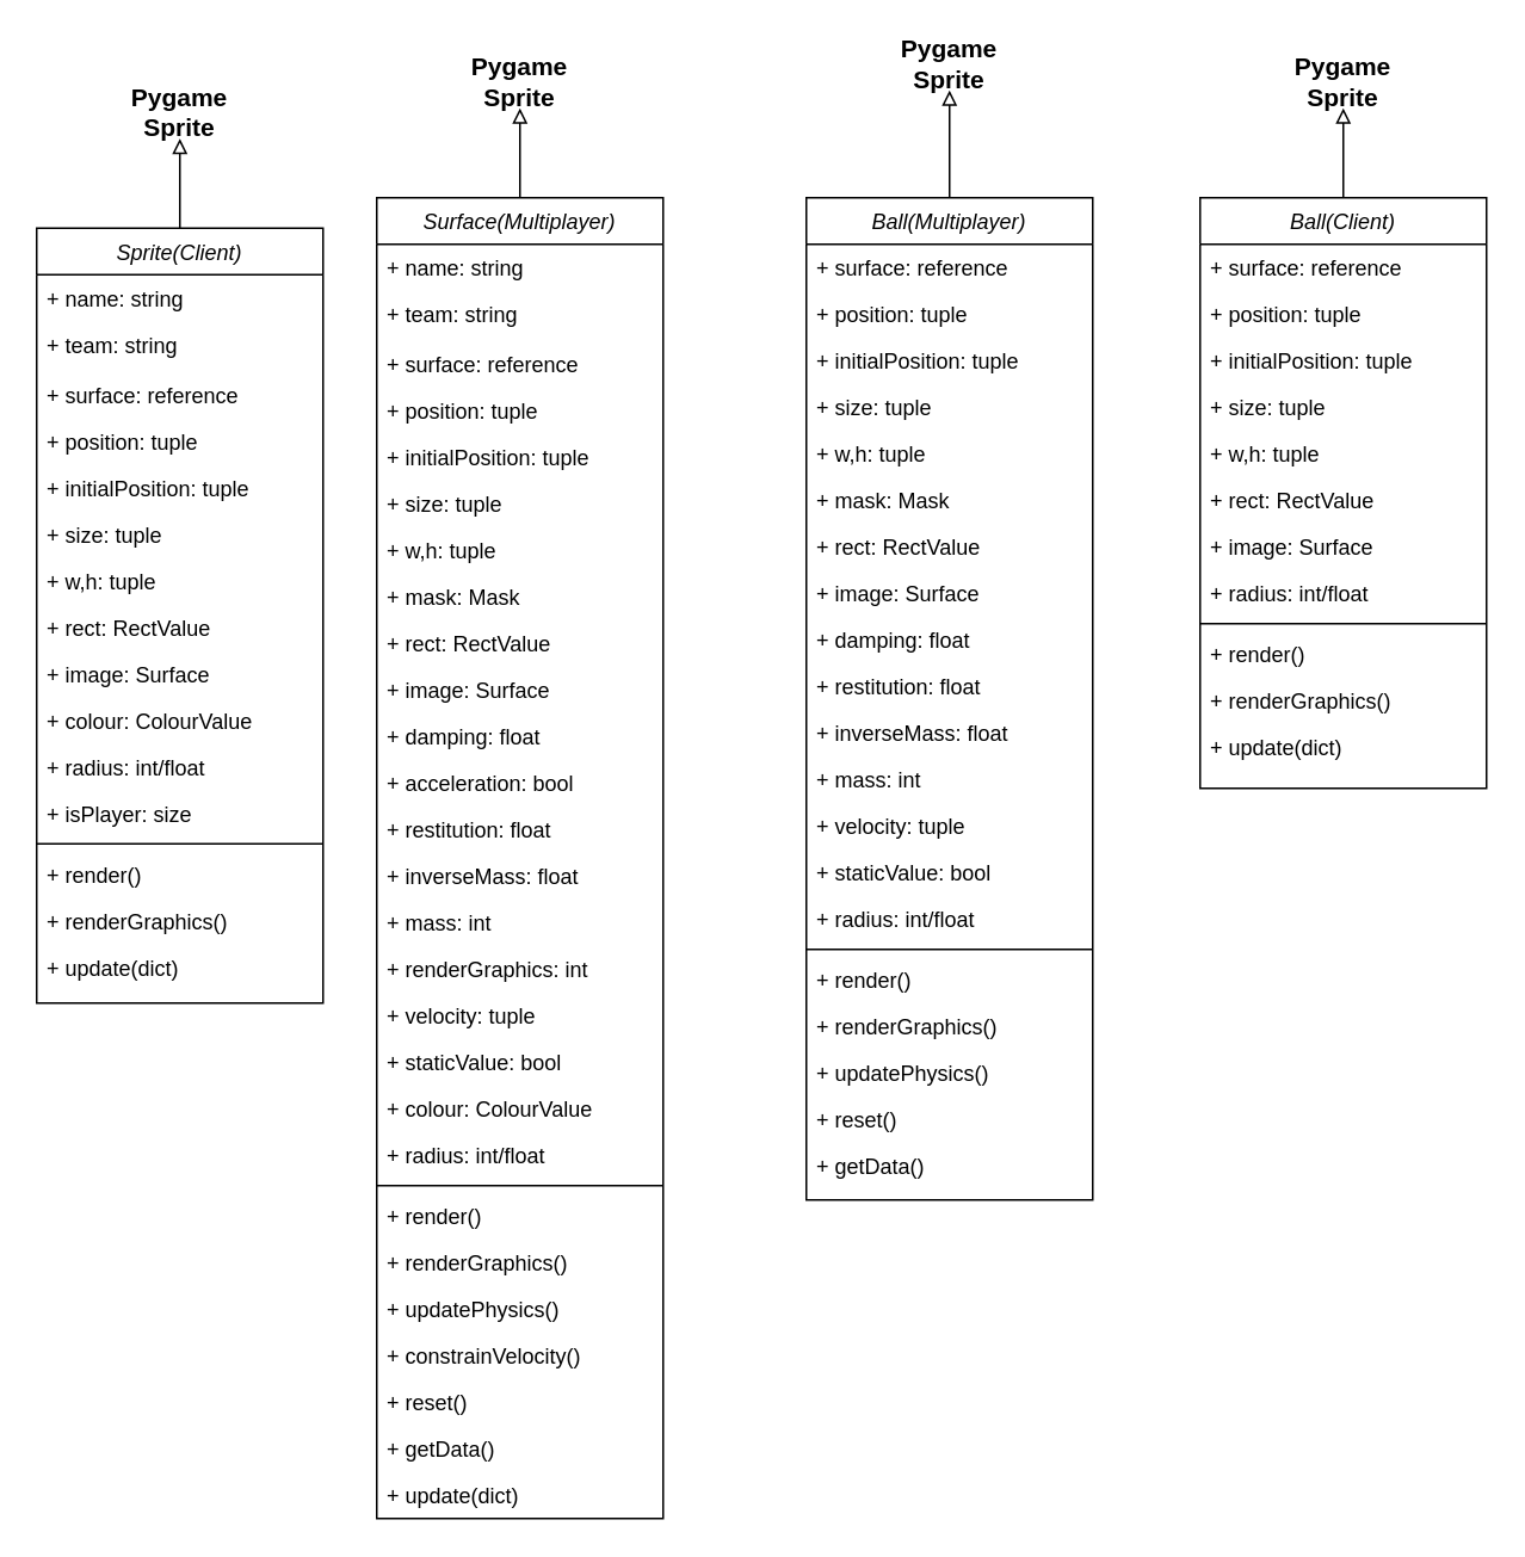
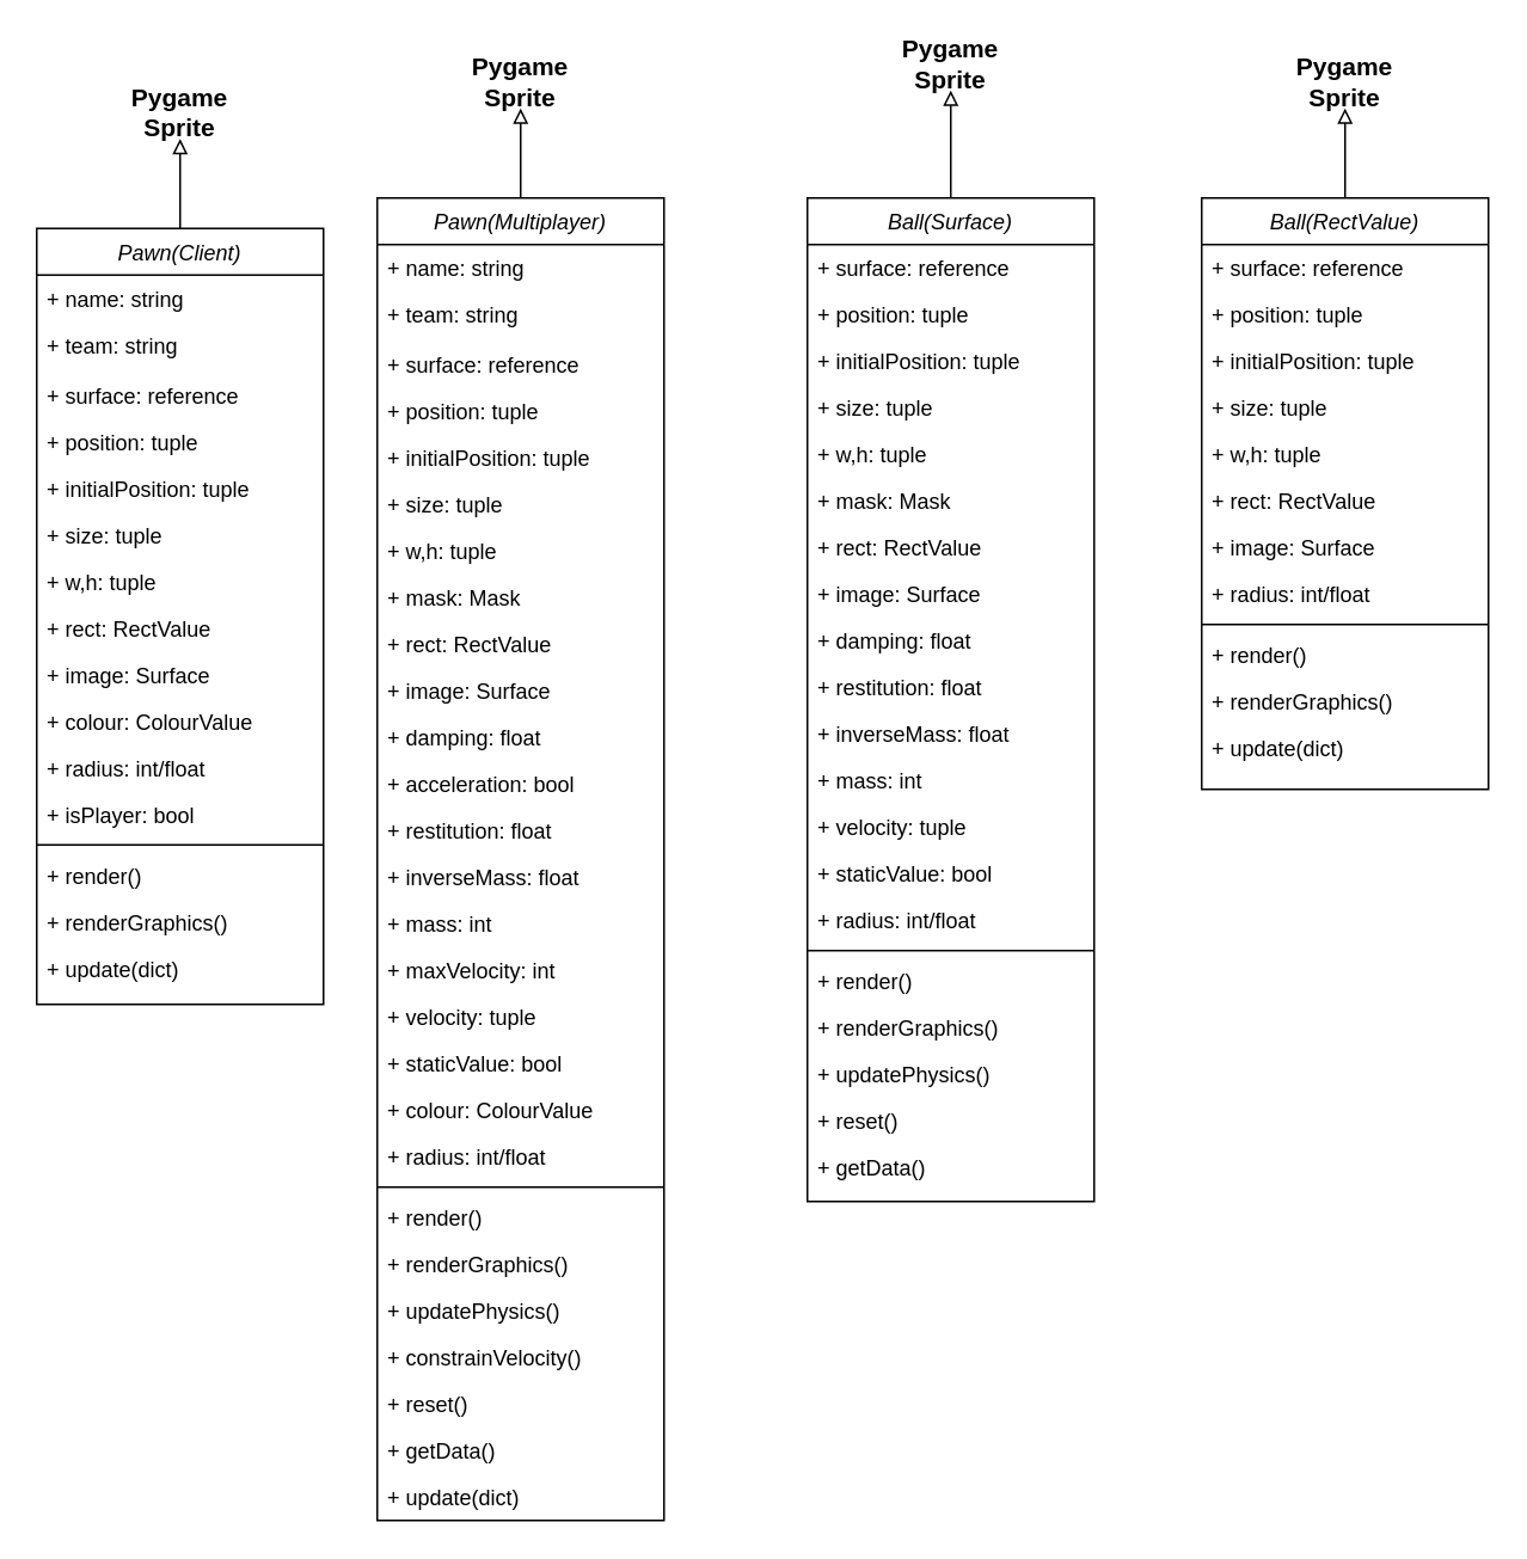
- <mxCell id="2" value="Surface(Multiplayer)" style="swimlane;fontStyle=2;align=center;verticalAlign=top;childLayout=stackLayout;horizontal=1;startSize=26;horizontalStack=0;resizeParent=1;resizeLast=0;collapsible=1;marginBottom=0;rounded=0;shadow=0;strokeWidth=1;" parent="1" vertex="1"><mxGeometry x="210" y="110" width="160" height="738" as="geometry"><mxRectangle x="230" y="140" width="160" height="26" as="alternateBounds" /></mxGeometry></mxCell>
+ <mxCell id="2" value="Pawn(Multiplayer)" style="swimlane;fontStyle=2;align=center;verticalAlign=top;childLayout=stackLayout;horizontal=1;startSize=26;horizontalStack=0;resizeParent=1;resizeLast=0;collapsible=1;marginBottom=0;rounded=0;shadow=0;strokeWidth=1;" parent="1" vertex="1"><mxGeometry x="210" y="110" width="160" height="738" as="geometry"><mxRectangle x="230" y="140" width="160" height="26" as="alternateBounds" /></mxGeometry></mxCell>
- <mxCell id="33" value="Ball(Multiplayer)" style="swimlane;fontStyle=2;align=center;verticalAlign=top;childLayout=stackLayout;horizontal=1;startSize=26;horizontalStack=0;resizeParent=1;resizeLast=0;collapsible=1;marginBottom=0;rounded=0;shadow=0;strokeWidth=1;" vertex="1" parent="1"><mxGeometry x="450" y="110" width="160" height="560" as="geometry"><mxRectangle x="230" y="140" width="160" height="26" as="alternateBounds" /></mxGeometry></mxCell>
+ <mxCell id="33" value="Ball(Surface)" style="swimlane;fontStyle=2;align=center;verticalAlign=top;childLayout=stackLayout;horizontal=1;startSize=26;horizontalStack=0;resizeParent=1;resizeLast=0;collapsible=1;marginBottom=0;rounded=0;shadow=0;strokeWidth=1;" vertex="1" parent="1"><mxGeometry x="450" y="110" width="160" height="560" as="geometry"><mxRectangle x="230" y="140" width="160" height="26" as="alternateBounds" /></mxGeometry></mxCell>
- <mxCell id="76" value="Ball(Client)" style="swimlane;fontStyle=2;align=center;verticalAlign=top;childLayout=stackLayout;horizontal=1;startSize=26;horizontalStack=0;resizeParent=1;resizeLast=0;collapsible=1;marginBottom=0;rounded=0;shadow=0;strokeWidth=1;" vertex="1" parent="1"><mxGeometry x="670" y="110" width="160" height="330" as="geometry"><mxRectangle x="230" y="140" width="160" height="26" as="alternateBounds" /></mxGeometry></mxCell>
+ <mxCell id="76" value="Ball(RectValue)" style="swimlane;fontStyle=2;align=center;verticalAlign=top;childLayout=stackLayout;horizontal=1;startSize=26;horizontalStack=0;resizeParent=1;resizeLast=0;collapsible=1;marginBottom=0;rounded=0;shadow=0;strokeWidth=1;" vertex="1" parent="1"><mxGeometry x="670" y="110" width="160" height="330" as="geometry"><mxRectangle x="230" y="140" width="160" height="26" as="alternateBounds" /></mxGeometry></mxCell>
- <mxCell id="57" value="Sprite(Client)" style="swimlane;fontStyle=2;align=center;verticalAlign=top;childLayout=stackLayout;horizontal=1;startSize=26;horizontalStack=0;resizeParent=1;resizeLast=0;collapsible=1;marginBottom=0;rounded=0;shadow=0;strokeWidth=1;" vertex="1" parent="1"><mxGeometry x="20" y="127" width="160" height="433" as="geometry"><mxRectangle x="230" y="140" width="160" height="26" as="alternateBounds" /></mxGeometry></mxCell>
+ <mxCell id="57" value="Pawn(Client)" style="swimlane;fontStyle=2;align=center;verticalAlign=top;childLayout=stackLayout;horizontal=1;startSize=26;horizontalStack=0;resizeParent=1;resizeLast=0;collapsible=1;marginBottom=0;rounded=0;shadow=0;strokeWidth=1;" vertex="1" parent="1"><mxGeometry x="20" y="127" width="160" height="433" as="geometry"><mxRectangle x="230" y="140" width="160" height="26" as="alternateBounds" /></mxGeometry></mxCell>
- <mxCell id="69" value="+ isPlayer: size" style="text;align=left;verticalAlign=top;spacingLeft=4;spacingRight=4;overflow=hidden;rotatable=0;points=[[0,0.5],[1,0.5]];portConstraint=eastwest;rounded=0;shadow=0;html=0;" vertex="1" parent="57"><mxGeometry y="314" width="160" height="26" as="geometry" /></mxCell>
+ <mxCell id="69" value="+ isPlayer: bool" style="text;align=left;verticalAlign=top;spacingLeft=4;spacingRight=4;overflow=hidden;rotatable=0;points=[[0,0.5],[1,0.5]];portConstraint=eastwest;rounded=0;shadow=0;html=0;" vertex="1" parent="57"><mxGeometry y="314" width="160" height="26" as="geometry" /></mxCell>
- <mxCell id="18" value="+ renderGraphics: int" style="text;align=left;verticalAlign=top;spacingLeft=4;spacingRight=4;overflow=hidden;rotatable=0;points=[[0,0.5],[1,0.5]];portConstraint=eastwest;rounded=0;shadow=0;html=0;" vertex="1" parent="2"><mxGeometry y="418" width="160" height="26" as="geometry" /></mxCell>
+ <mxCell id="18" value="+ maxVelocity: int" style="text;align=left;verticalAlign=top;spacingLeft=4;spacingRight=4;overflow=hidden;rotatable=0;points=[[0,0.5],[1,0.5]];portConstraint=eastwest;rounded=0;shadow=0;html=0;" vertex="1" parent="2"><mxGeometry y="418" width="160" height="26" as="geometry" /></mxCell>
